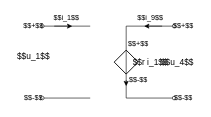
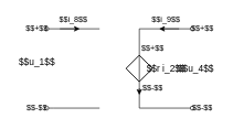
- <mxCell id="13" value="$$i_1$$" style="text;html=1;resizable=0;autosize=1;align=center;verticalAlign=middle;points=[];fillColor=none;strokeColor=none;rounded=0;" parent="1" vertex="1"><mxGeometry x="80" y="20" width="60" height="20" as="geometry" /></mxCell>
+ <mxCell id="13" value="$$i_8$$" style="text;html=1;resizable=0;autosize=1;align=center;verticalAlign=middle;points=[];fillColor=none;strokeColor=none;rounded=0;" parent="1" vertex="1"><mxGeometry x="80" y="20" width="60" height="20" as="geometry" /></mxCell>
- <mxCell id="22" value="$$r i_1$$" style="text;html=1;resizable=0;autosize=1;align=center;verticalAlign=middle;points=[];fillColor=none;strokeColor=none;rounded=0;fontSize=14;" parent="1" vertex="1"><mxGeometry x="215" y="93" width="70" height="20" as="geometry" /></mxCell>
+ <mxCell id="22" value="$$r i_2$$" style="text;html=1;resizable=0;autosize=1;align=center;verticalAlign=middle;points=[];fillColor=none;strokeColor=none;rounded=0;fontSize=14;" parent="1" vertex="1"><mxGeometry x="215" y="93" width="70" height="20" as="geometry" /></mxCell>
